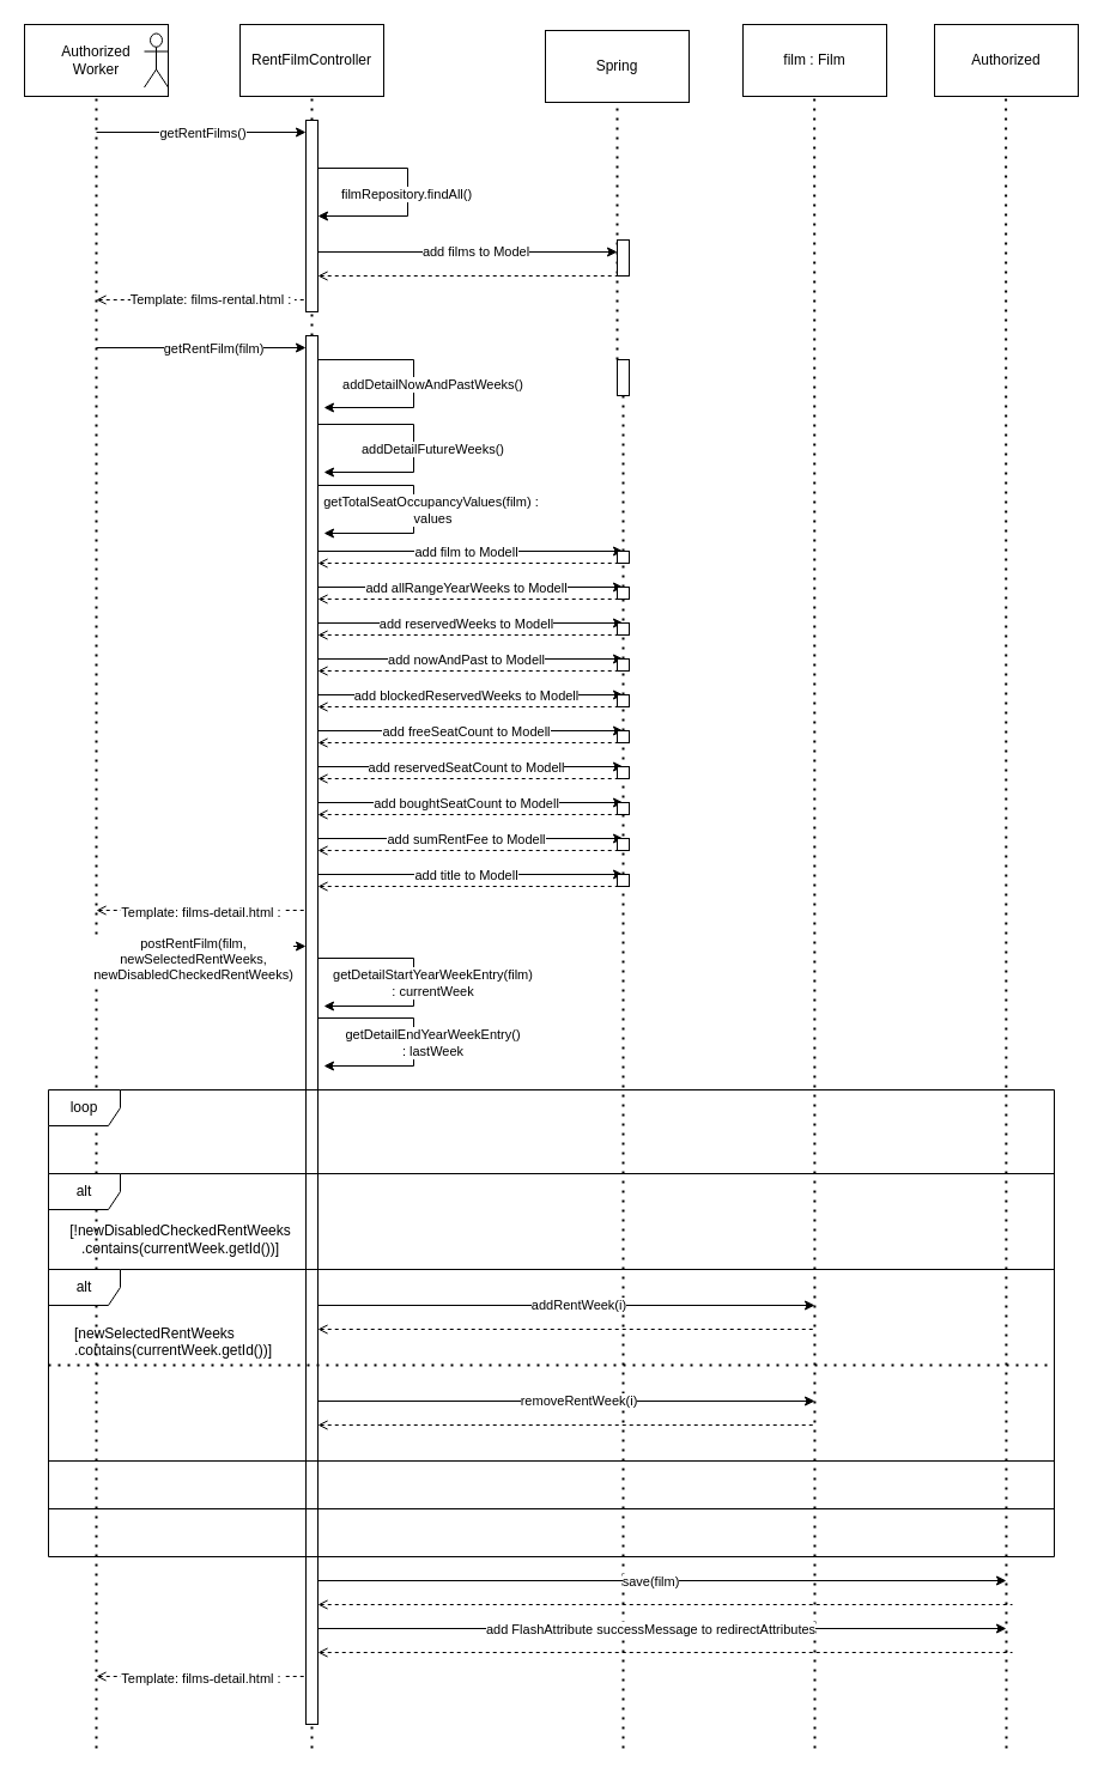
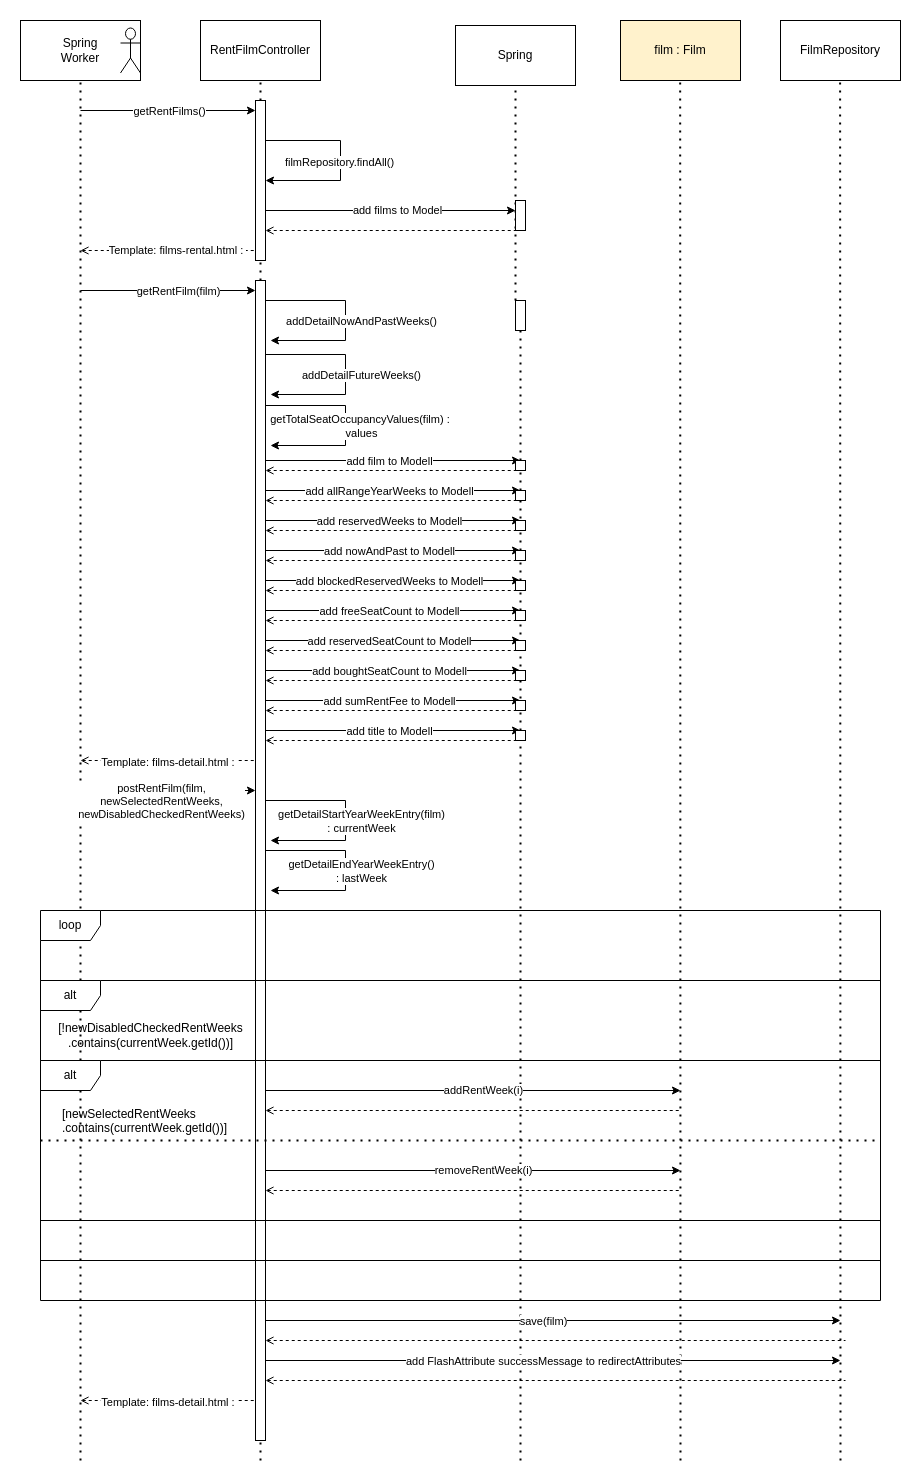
- <mxCell id="2" value="&lt;div&gt;Authorized&lt;/div&gt;&lt;div&gt;Worker&lt;/div&gt;" style="rounded=0;whiteSpace=wrap;html=1;" parent="1" vertex="1"><mxGeometry x="20" y="20" width="120" height="60" as="geometry" /></mxCell>
+ <mxCell id="2" value="&lt;div&gt;Spring&lt;/div&gt;&lt;div&gt;Worker&lt;/div&gt;" style="rounded=0;whiteSpace=wrap;html=1;" parent="1" vertex="1"><mxGeometry x="20" y="20" width="120" height="60" as="geometry" /></mxCell>
- <mxCell id="84" value="film : Film" style="rounded=0;whiteSpace=wrap;html=1;" parent="1" vertex="1"><mxGeometry x="620" y="20" width="120" height="60" as="geometry" /></mxCell>
+ <mxCell id="84" value="film : Film" style="rounded=0;whiteSpace=wrap;html=1;fillColor=#fff2cc;" parent="1" vertex="1"><mxGeometry x="620" y="20" width="120" height="60" as="geometry" /></mxCell>
- <mxCell id="91" value="Authorized" style="rounded=0;whiteSpace=wrap;html=1;" parent="1" vertex="1"><mxGeometry x="780" y="20" width="120" height="60" as="geometry" /></mxCell>
+ <mxCell id="91" value="FilmRepository" style="rounded=0;whiteSpace=wrap;html=1;" parent="1" vertex="1"><mxGeometry x="780" y="20" width="120" height="60" as="geometry" /></mxCell>
